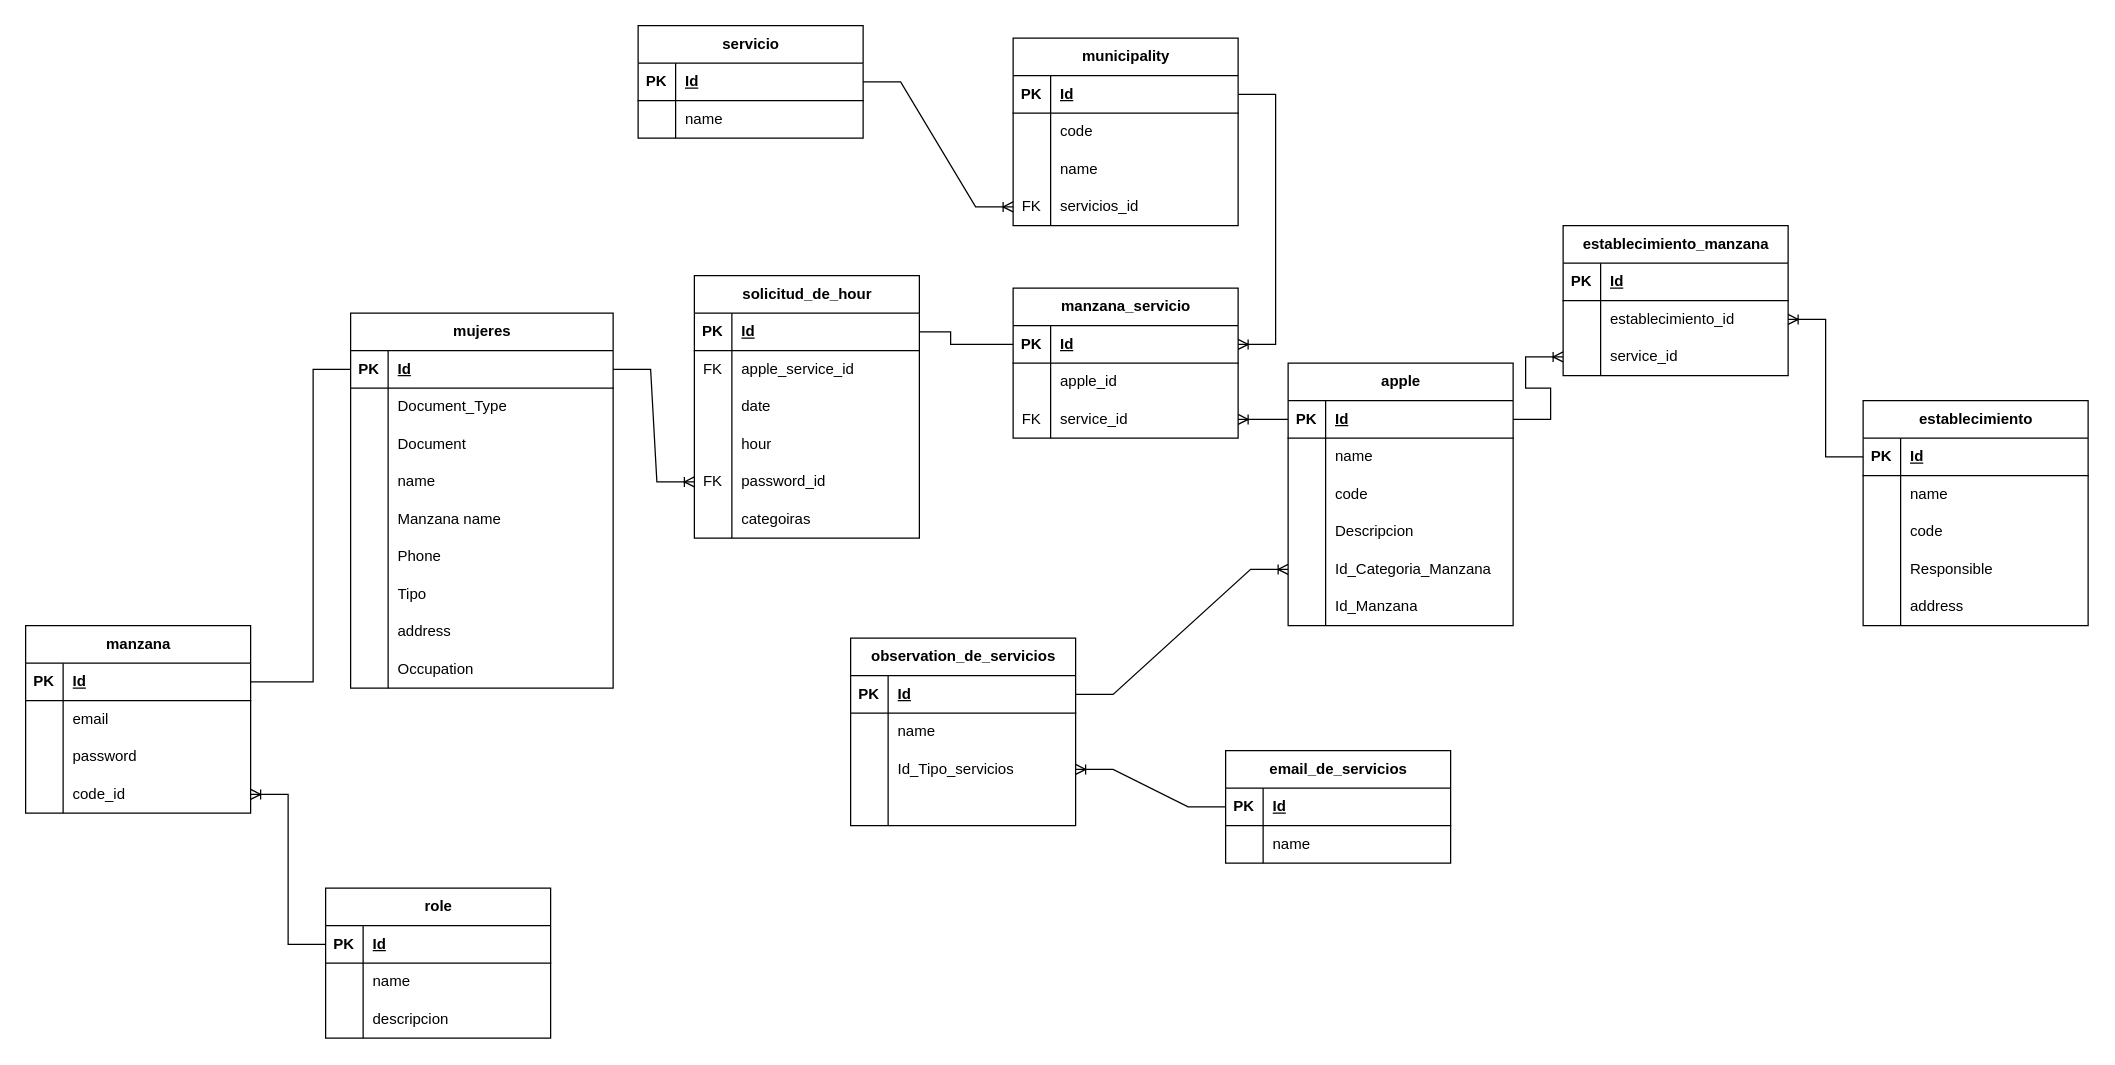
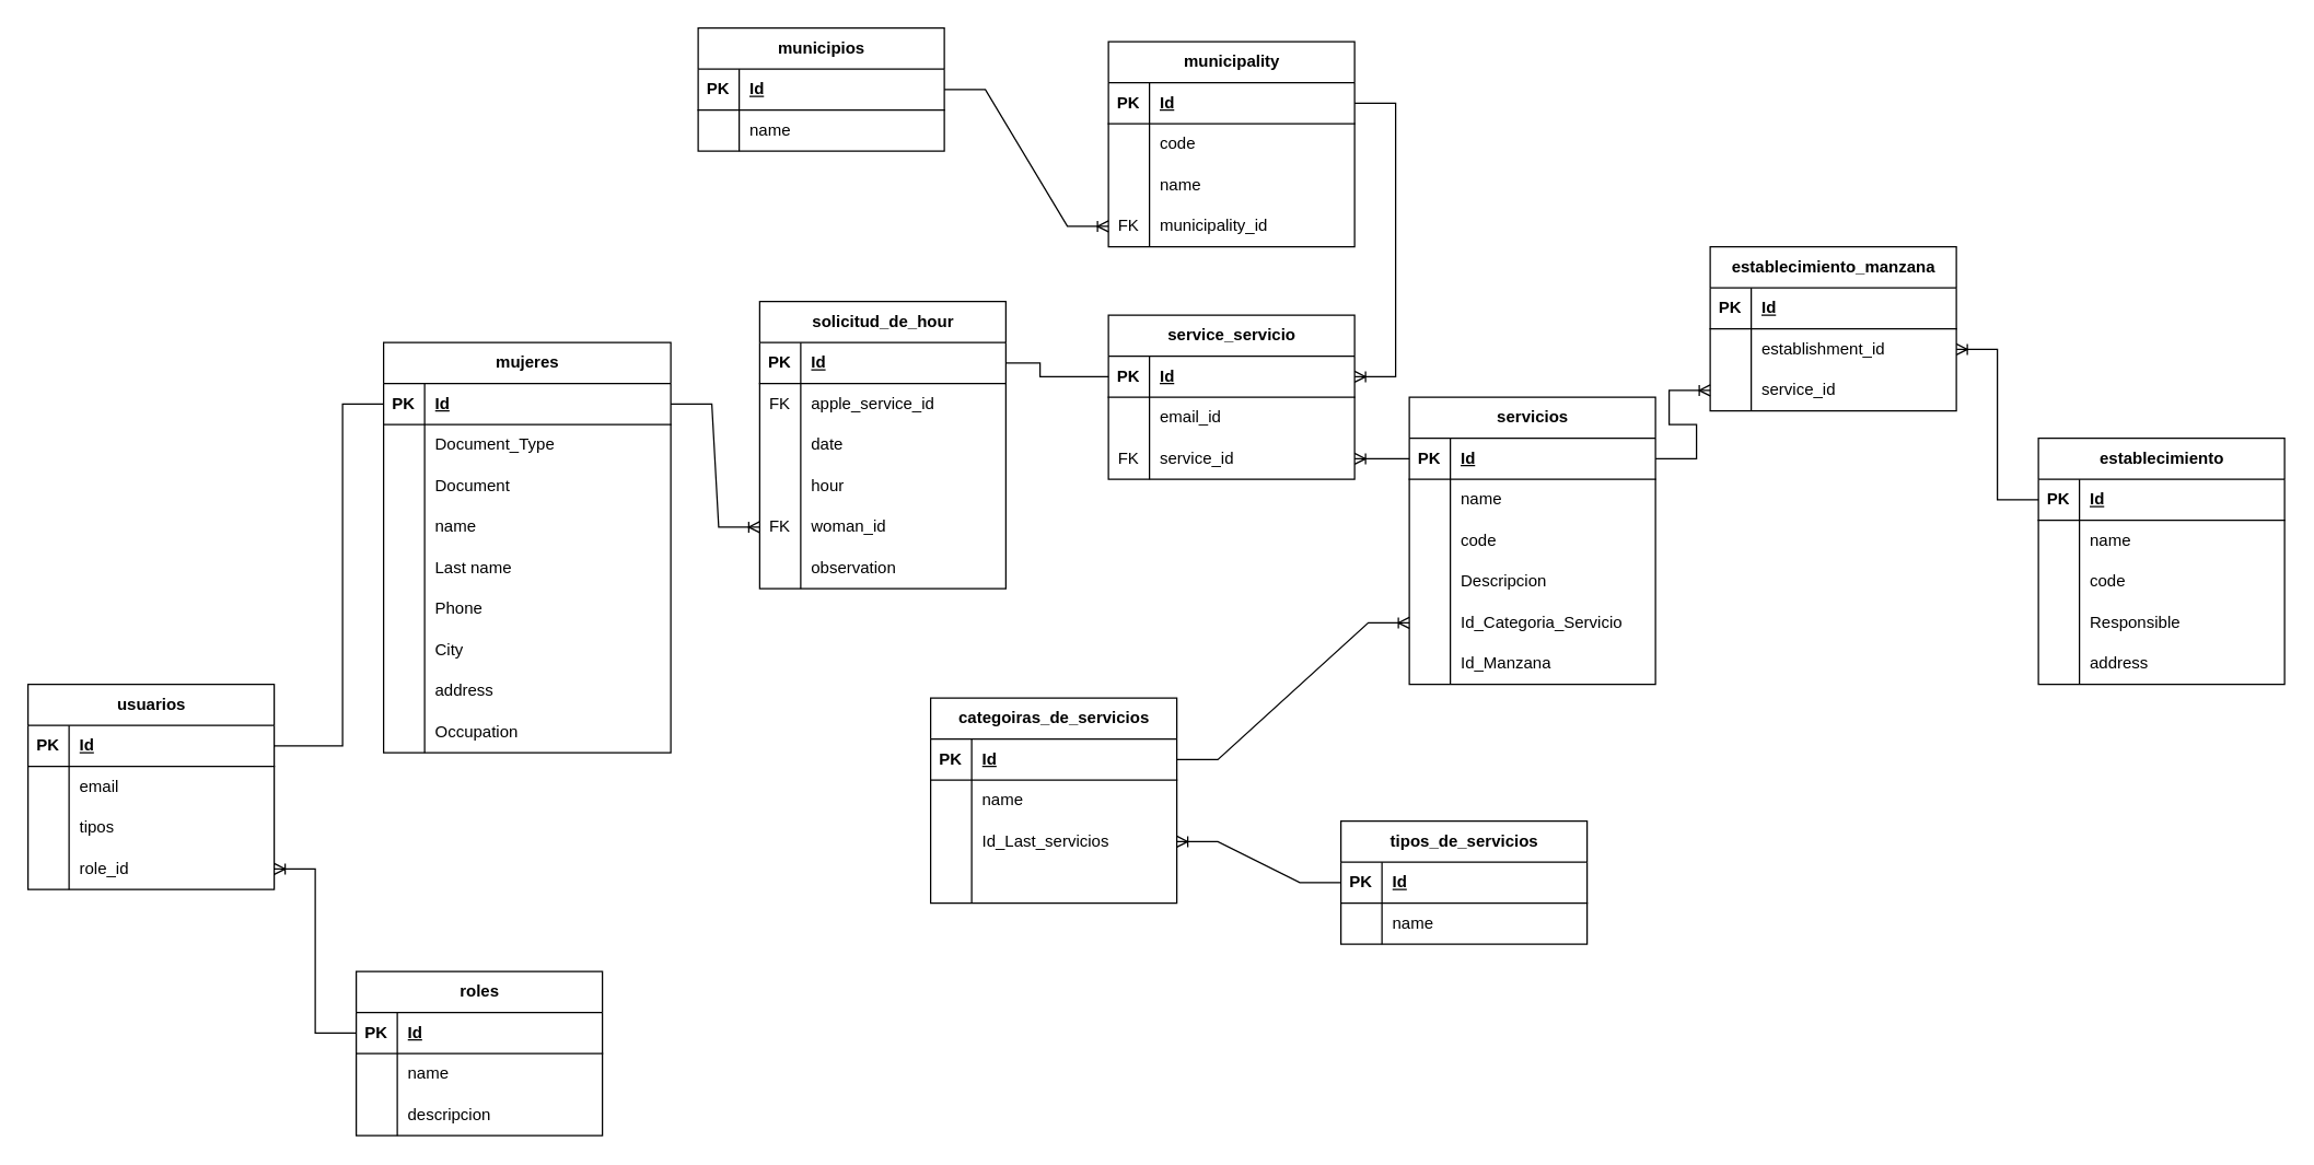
- <mxCell id="15" value="servicio" style="shape=table;startSize=30;container=1;collapsible=1;childLayout=tableLayout;fixedRows=1;rowLines=0;fontStyle=1;align=center;resizeLast=1;html=1;" parent="1" vertex="1"><mxGeometry x="510" y="20" width="180" height="90" as="geometry" /></mxCell>
+ <mxCell id="15" value="municipios" style="shape=table;startSize=30;container=1;collapsible=1;childLayout=tableLayout;fixedRows=1;rowLines=0;fontStyle=1;align=center;resizeLast=1;html=1;" parent="1" vertex="1"><mxGeometry x="510" y="20" width="180" height="90" as="geometry" /></mxCell>
- <mxCell id="14" value="servicios_id" style="shape=partialRectangle;connectable=0;fillColor=none;top=0;left=0;bottom=0;right=0;align=left;spacingLeft=6;overflow=hidden;whiteSpace=wrap;html=1;" parent="12" vertex="1"><mxGeometry x="30" width="150" height="30" as="geometry"><mxRectangle width="150" height="30" as="alternateBounds" /></mxGeometry></mxCell>
+ <mxCell id="14" value="municipality_id" style="shape=partialRectangle;connectable=0;fillColor=none;top=0;left=0;bottom=0;right=0;align=left;spacingLeft=6;overflow=hidden;whiteSpace=wrap;html=1;" parent="12" vertex="1"><mxGeometry x="30" width="150" height="30" as="geometry"><mxRectangle width="150" height="30" as="alternateBounds" /></mxGeometry></mxCell>
- <mxCell id="166" value="manzana_servicio" style="shape=table;startSize=30;container=1;collapsible=1;childLayout=tableLayout;fixedRows=1;rowLines=0;fontStyle=1;align=center;resizeLast=1;html=1;" vertex="1" parent="1"><mxGeometry x="810" y="230" width="180" height="120" as="geometry" /></mxCell>
+ <mxCell id="166" value="service_servicio" style="shape=table;startSize=30;container=1;collapsible=1;childLayout=tableLayout;fixedRows=1;rowLines=0;fontStyle=1;align=center;resizeLast=1;html=1;" vertex="1" parent="1"><mxGeometry x="810" y="230" width="180" height="120" as="geometry" /></mxCell>
- <mxCell id="130" value="establecimiento_id" style="shape=partialRectangle;connectable=0;fillColor=none;top=0;left=0;bottom=0;right=0;align=left;spacingLeft=6;overflow=hidden;whiteSpace=wrap;html=1;" parent="128" vertex="1"><mxGeometry x="30" width="150" height="30" as="geometry"><mxRectangle width="150" height="30" as="alternateBounds" /></mxGeometry></mxCell>
+ <mxCell id="130" value="establishment_id" style="shape=partialRectangle;connectable=0;fillColor=none;top=0;left=0;bottom=0;right=0;align=left;spacingLeft=6;overflow=hidden;whiteSpace=wrap;html=1;" parent="128" vertex="1"><mxGeometry x="30" width="150" height="30" as="geometry"><mxRectangle width="150" height="30" as="alternateBounds" /></mxGeometry></mxCell>
- <mxCell id="172" value="apple_id" style="shape=partialRectangle;connectable=0;fillColor=none;top=0;left=0;bottom=0;right=0;align=left;spacingLeft=6;overflow=hidden;whiteSpace=wrap;html=1;" vertex="1" parent="170"><mxGeometry x="30" width="150" height="30" as="geometry"><mxRectangle width="150" height="30" as="alternateBounds" /></mxGeometry></mxCell>
+ <mxCell id="172" value="email_id" style="shape=partialRectangle;connectable=0;fillColor=none;top=0;left=0;bottom=0;right=0;align=left;spacingLeft=6;overflow=hidden;whiteSpace=wrap;html=1;" vertex="1" parent="170"><mxGeometry x="30" width="150" height="30" as="geometry"><mxRectangle width="150" height="30" as="alternateBounds" /></mxGeometry></mxCell>
- <mxCell id="42" value="apple" style="shape=table;startSize=30;container=1;collapsible=1;childLayout=tableLayout;fixedRows=1;rowLines=0;fontStyle=1;align=center;resizeLast=1;html=1;" parent="1" vertex="1"><mxGeometry x="1030" y="290" width="180" height="210" as="geometry" /></mxCell>
+ <mxCell id="42" value="servicios" style="shape=table;startSize=30;container=1;collapsible=1;childLayout=tableLayout;fixedRows=1;rowLines=0;fontStyle=1;align=center;resizeLast=1;html=1;" parent="1" vertex="1"><mxGeometry x="1030" y="290" width="180" height="210" as="geometry" /></mxCell>
- <mxCell id="92" value="password_id" style="shape=partialRectangle;connectable=0;fillColor=none;top=0;left=0;bottom=0;right=0;align=left;spacingLeft=6;overflow=hidden;whiteSpace=wrap;html=1;" parent="90" vertex="1"><mxGeometry x="30" width="150" height="30" as="geometry"><mxRectangle width="150" height="30" as="alternateBounds" /></mxGeometry></mxCell>
+ <mxCell id="92" value="woman_id" style="shape=partialRectangle;connectable=0;fillColor=none;top=0;left=0;bottom=0;right=0;align=left;spacingLeft=6;overflow=hidden;whiteSpace=wrap;html=1;" parent="90" vertex="1"><mxGeometry x="30" width="150" height="30" as="geometry"><mxRectangle width="150" height="30" as="alternateBounds" /></mxGeometry></mxCell>
- <mxCell id="111" value="Manzana name" style="shape=partialRectangle;connectable=0;fillColor=none;top=0;left=0;bottom=0;right=0;align=left;spacingLeft=6;overflow=hidden;whiteSpace=wrap;html=1;" parent="109" vertex="1"><mxGeometry x="30" width="180" height="30" as="geometry"><mxRectangle width="180" height="30" as="alternateBounds" /></mxGeometry></mxCell>
+ <mxCell id="111" value="Last name" style="shape=partialRectangle;connectable=0;fillColor=none;top=0;left=0;bottom=0;right=0;align=left;spacingLeft=6;overflow=hidden;whiteSpace=wrap;html=1;" parent="109" vertex="1"><mxGeometry x="30" width="180" height="30" as="geometry"><mxRectangle width="180" height="30" as="alternateBounds" /></mxGeometry></mxCell>
- <mxCell id="95" value="categoiras&lt;br&gt;" style="shape=partialRectangle;connectable=0;fillColor=none;top=0;left=0;bottom=0;right=0;align=left;spacingLeft=6;overflow=hidden;whiteSpace=wrap;html=1;" vertex="1" parent="93"><mxGeometry x="30" width="150" height="30" as="geometry"><mxRectangle width="150" height="30" as="alternateBounds" /></mxGeometry></mxCell>
+ <mxCell id="95" value="observation&lt;br&gt;" style="shape=partialRectangle;connectable=0;fillColor=none;top=0;left=0;bottom=0;right=0;align=left;spacingLeft=6;overflow=hidden;whiteSpace=wrap;html=1;" vertex="1" parent="93"><mxGeometry x="30" width="150" height="30" as="geometry"><mxRectangle width="150" height="30" as="alternateBounds" /></mxGeometry></mxCell>
- <mxCell id="57" value="Id_Categoria_Manzana" style="shape=partialRectangle;connectable=0;fillColor=none;top=0;left=0;bottom=0;right=0;align=left;spacingLeft=6;overflow=hidden;whiteSpace=wrap;html=1;" parent="55" vertex="1"><mxGeometry x="30" width="150" height="30" as="geometry"><mxRectangle width="150" height="30" as="alternateBounds" /></mxGeometry></mxCell>
+ <mxCell id="57" value="Id_Categoria_Servicio" style="shape=partialRectangle;connectable=0;fillColor=none;top=0;left=0;bottom=0;right=0;align=left;spacingLeft=6;overflow=hidden;whiteSpace=wrap;html=1;" parent="55" vertex="1"><mxGeometry x="30" width="150" height="30" as="geometry"><mxRectangle width="150" height="30" as="alternateBounds" /></mxGeometry></mxCell>
- <mxCell id="117" value="Tipo" style="shape=partialRectangle;connectable=0;fillColor=none;top=0;left=0;bottom=0;right=0;align=left;spacingLeft=6;overflow=hidden;whiteSpace=wrap;html=1;" parent="115" vertex="1"><mxGeometry x="30" width="180" height="30" as="geometry"><mxRectangle width="180" height="30" as="alternateBounds" /></mxGeometry></mxCell>
+ <mxCell id="117" value="City" style="shape=partialRectangle;connectable=0;fillColor=none;top=0;left=0;bottom=0;right=0;align=left;spacingLeft=6;overflow=hidden;whiteSpace=wrap;html=1;" parent="115" vertex="1"><mxGeometry x="30" width="180" height="30" as="geometry"><mxRectangle width="180" height="30" as="alternateBounds" /></mxGeometry></mxCell>
- <mxCell id="142" value="manzana" style="shape=table;startSize=30;container=1;collapsible=1;childLayout=tableLayout;fixedRows=1;rowLines=0;fontStyle=1;align=center;resizeLast=1;html=1;" parent="1" vertex="1"><mxGeometry x="20" y="500" width="180" height="150" as="geometry" /></mxCell>
+ <mxCell id="142" value="usuarios" style="shape=table;startSize=30;container=1;collapsible=1;childLayout=tableLayout;fixedRows=1;rowLines=0;fontStyle=1;align=center;resizeLast=1;html=1;" parent="1" vertex="1"><mxGeometry x="20" y="500" width="180" height="150" as="geometry" /></mxCell>
- <mxCell id="29" value="observation_de_servicios" style="shape=table;startSize=30;container=1;collapsible=1;childLayout=tableLayout;fixedRows=1;rowLines=0;fontStyle=1;align=center;resizeLast=1;html=1;" parent="1" vertex="1"><mxGeometry x="680" y="510" width="180" height="150" as="geometry" /></mxCell>
+ <mxCell id="29" value="categoiras_de_servicios" style="shape=table;startSize=30;container=1;collapsible=1;childLayout=tableLayout;fixedRows=1;rowLines=0;fontStyle=1;align=center;resizeLast=1;html=1;" parent="1" vertex="1"><mxGeometry x="680" y="510" width="180" height="150" as="geometry" /></mxCell>
- <mxCell id="151" value="password" style="shape=partialRectangle;connectable=0;fillColor=none;top=0;left=0;bottom=0;right=0;align=left;spacingLeft=6;overflow=hidden;whiteSpace=wrap;html=1;" parent="149" vertex="1"><mxGeometry x="30" width="150" height="30" as="geometry"><mxRectangle width="150" height="30" as="alternateBounds" /></mxGeometry></mxCell>
+ <mxCell id="151" value="tipos" style="shape=partialRectangle;connectable=0;fillColor=none;top=0;left=0;bottom=0;right=0;align=left;spacingLeft=6;overflow=hidden;whiteSpace=wrap;html=1;" parent="149" vertex="1"><mxGeometry x="30" width="150" height="30" as="geometry"><mxRectangle width="150" height="30" as="alternateBounds" /></mxGeometry></mxCell>
- <mxCell id="38" value="Id_Tipo_servicios" style="shape=partialRectangle;connectable=0;fillColor=none;top=0;left=0;bottom=0;right=0;align=left;spacingLeft=6;overflow=hidden;whiteSpace=wrap;html=1;" parent="36" vertex="1"><mxGeometry x="30" width="150" height="30" as="geometry"><mxRectangle width="150" height="30" as="alternateBounds" /></mxGeometry></mxCell>
+ <mxCell id="38" value="Id_Last_servicios" style="shape=partialRectangle;connectable=0;fillColor=none;top=0;left=0;bottom=0;right=0;align=left;spacingLeft=6;overflow=hidden;whiteSpace=wrap;html=1;" parent="36" vertex="1"><mxGeometry x="30" width="150" height="30" as="geometry"><mxRectangle width="150" height="30" as="alternateBounds" /></mxGeometry></mxCell>
- <mxCell id="22" value="email_de_servicios" style="shape=table;startSize=30;container=1;collapsible=1;childLayout=tableLayout;fixedRows=1;rowLines=0;fontStyle=1;align=center;resizeLast=1;html=1;" parent="1" vertex="1"><mxGeometry x="980" y="600" width="180" height="90" as="geometry" /></mxCell>
+ <mxCell id="22" value="tipos_de_servicios" style="shape=table;startSize=30;container=1;collapsible=1;childLayout=tableLayout;fixedRows=1;rowLines=0;fontStyle=1;align=center;resizeLast=1;html=1;" parent="1" vertex="1"><mxGeometry x="980" y="600" width="180" height="90" as="geometry" /></mxCell>
- <mxCell id="154" value="code_id" style="shape=partialRectangle;connectable=0;fillColor=none;top=0;left=0;bottom=0;right=0;align=left;spacingLeft=6;overflow=hidden;whiteSpace=wrap;html=1;" parent="152" vertex="1"><mxGeometry x="30" width="150" height="30" as="geometry"><mxRectangle width="150" height="30" as="alternateBounds" /></mxGeometry></mxCell>
+ <mxCell id="154" value="role_id" style="shape=partialRectangle;connectable=0;fillColor=none;top=0;left=0;bottom=0;right=0;align=left;spacingLeft=6;overflow=hidden;whiteSpace=wrap;html=1;" parent="152" vertex="1"><mxGeometry x="30" width="150" height="30" as="geometry"><mxRectangle width="150" height="30" as="alternateBounds" /></mxGeometry></mxCell>
- <mxCell id="155" value="role" style="shape=table;startSize=30;container=1;collapsible=1;childLayout=tableLayout;fixedRows=1;rowLines=0;fontStyle=1;align=center;resizeLast=1;html=1;" parent="1" vertex="1"><mxGeometry x="260" y="710" width="180" height="120" as="geometry" /></mxCell>
+ <mxCell id="155" value="roles" style="shape=table;startSize=30;container=1;collapsible=1;childLayout=tableLayout;fixedRows=1;rowLines=0;fontStyle=1;align=center;resizeLast=1;html=1;" parent="1" vertex="1"><mxGeometry x="260" y="710" width="180" height="120" as="geometry" /></mxCell>
